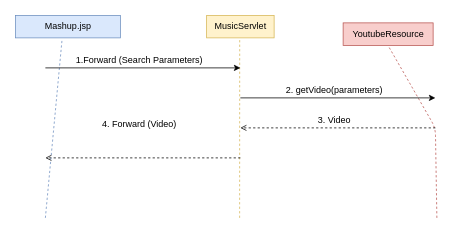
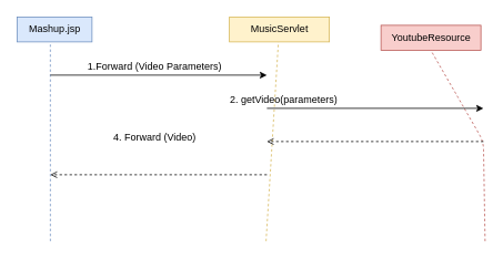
- <mxCell id="2" value="Mashup.jsp" style="text;html=1;align=center;verticalAlign=middle;resizable=0;points=[];autosize=1;fillColor=#dae8fc;strokeColor=#6c8ebf;spacing=4;" vertex="1" parent="1"><mxGeometry x="20" y="20" width="140" height="30" as="geometry" /></mxCell>
+ <mxCell id="2" value="Mashup.jsp" style="text;html=1;align=center;verticalAlign=middle;resizable=0;points=[];autosize=1;fillColor=#dae8fc;strokeColor=#6c8ebf;spacing=4;" vertex="1" parent="1"><mxGeometry x="20" y="20" width="90" height="30" as="geometry" /></mxCell>
- <mxCell id="3" value="MusicServlet" style="text;html=1;align=center;verticalAlign=middle;resizable=0;points=[];autosize=1;labelBackgroundColor=none;fillColor=#fff2cc;strokeColor=#d6b656;spacing=3;spacingBottom=0;spacingLeft=0;" vertex="1" parent="1"><mxGeometry x="275" y="20" width="90" height="30" as="geometry" /></mxCell>
+ <mxCell id="3" value="MusicServlet" style="text;html=1;align=center;verticalAlign=middle;resizable=0;points=[];autosize=1;labelBackgroundColor=none;fillColor=#fff2cc;strokeColor=#d6b656;spacing=3;spacingBottom=0;spacingLeft=0;" vertex="1" parent="1"><mxGeometry x="275" y="20" width="120" height="30" as="geometry" /></mxCell>
- <mxCell id="12" value="1.Forward (Search Parameters)" style="text;html=1;align=center;verticalAlign=middle;resizable=0;points=[];autosize=1;" vertex="1" parent="1"><mxGeometry x="90" y="70" width="190" height="20" as="geometry" /></mxCell>
+ <mxCell id="12" value="1.Forward (Video Parameters)" style="text;html=1;align=center;verticalAlign=middle;resizable=0;points=[];autosize=1;" vertex="1" parent="1"><mxGeometry x="90" y="70" width="190" height="20" as="geometry" /></mxCell>
- <mxCell id="14" value="2. getVideo(parameters)" style="text;html=1;align=center;verticalAlign=middle;resizable=0;points=[];autosize=1;" vertex="1" parent="1"><mxGeometry x="370" y="110" width="150" height="20" as="geometry" /></mxCell>
+ <mxCell id="14" value="2. getVideo(parameters)" style="text;html=1;align=center;verticalAlign=middle;resizable=0;points=[];autosize=1;" vertex="1" parent="1"><mxGeometry x="265" y="110" width="150" height="20" as="geometry" /></mxCell>
- <mxCell id="15" value="3. Video" style="text;html=1;align=center;verticalAlign=middle;resizable=0;points=[];autosize=1;" vertex="1" parent="1"><mxGeometry x="415" y="150" width="60" height="20" as="geometry" /></mxCell>
